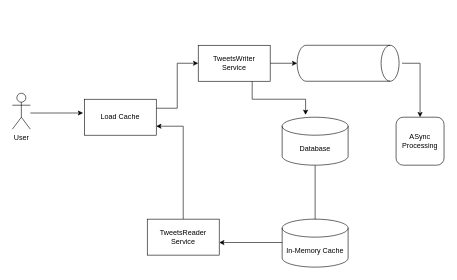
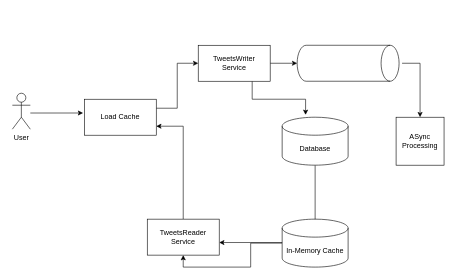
- <mxCell id="13" value="ASync Processing" style="whiteSpace=wrap;html=1;aspect=fixed;rounded=1;" vertex="1" parent="1"><mxGeometry x="660" y="195" width="80" height="80" as="geometry" /></mxCell>
+ <mxCell id="13" value="ASync Processing" style="whiteSpace=wrap;html=1;aspect=fixed;" vertex="1" parent="1"><mxGeometry x="660" y="195" width="80" height="80" as="geometry" /></mxCell>
+ <mxCell id="14" style="edgeStyle=orthogonalEdgeStyle;rounded=0;orthogonalLoop=1;jettySize=auto;html=1;entryX=0.5;entryY=1;entryDx=0;entryDy=0;" edge="1" parent="1" source="15" target="17"><mxGeometry relative="1" as="geometry" /></mxCell>
